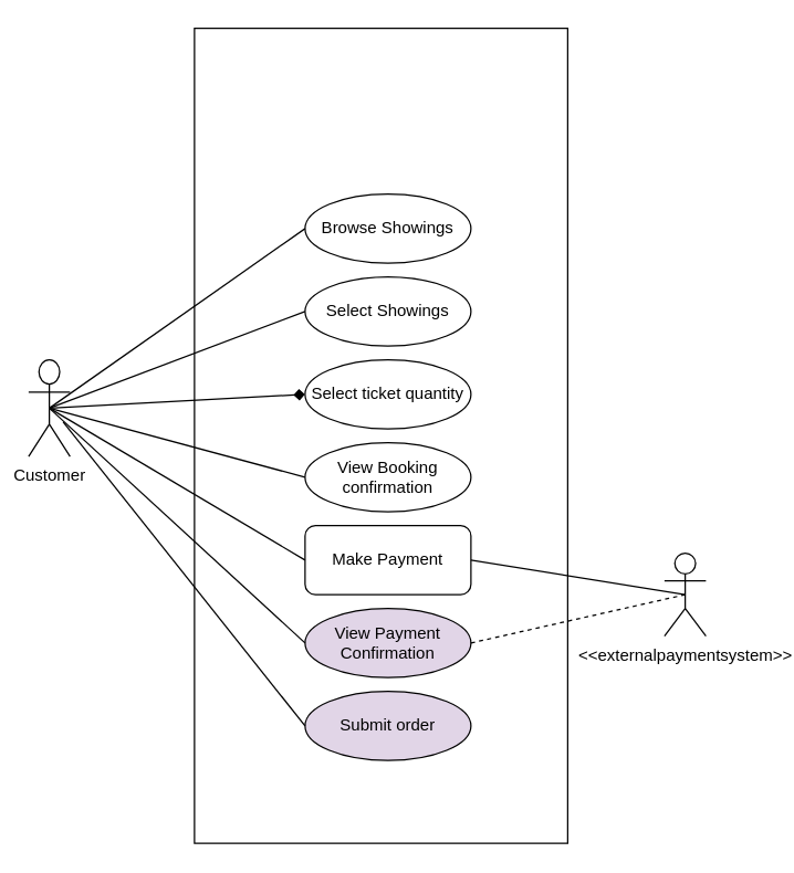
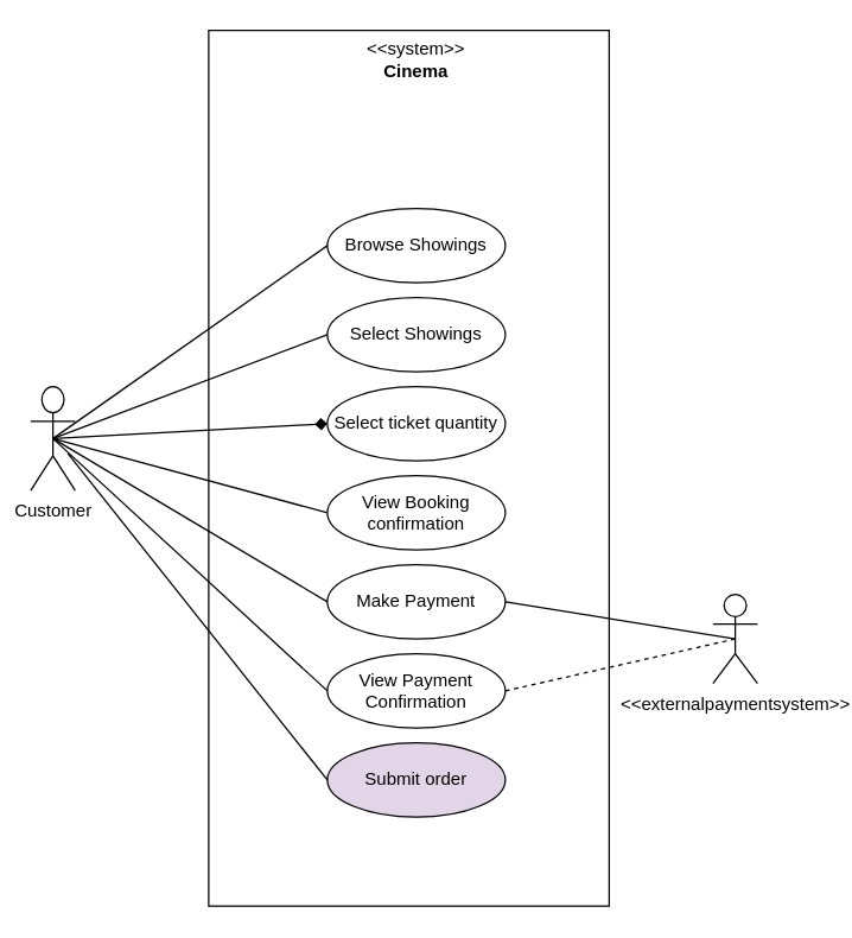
+ <mxCell id="21" value="&amp;lt;&amp;lt;system&amp;gt;&amp;gt;&lt;br&gt;&lt;b&gt;Cinema&lt;/b&gt;&lt;br&gt;" style="text;html=1;strokeColor=none;fillColor=none;align=center;verticalAlign=middle;whiteSpace=wrap;rounded=0;" vertex="1" parent="1"><mxGeometry x="185" y="30" width="190" height="20" as="geometry" /></mxCell>
- <mxCell id="7" value="Make Payment" style="whiteSpace=wrap;html=1;rounded=1;" vertex="1" parent="1"><mxGeometry x="220" y="380" width="120" height="50" as="geometry" /></mxCell>
+ <mxCell id="7" value="Make Payment" style="ellipse;whiteSpace=wrap;html=1;" vertex="1" parent="1"><mxGeometry x="220" y="380" width="120" height="50" as="geometry" /></mxCell>
- <mxCell id="8" value="View Payment Confirmation&lt;br&gt;" style="ellipse;whiteSpace=wrap;html=1;fillColor=#e1d5e7;" vertex="1" parent="1"><mxGeometry x="220" y="440" width="120" height="50" as="geometry" /></mxCell>
+ <mxCell id="8" value="View Payment Confirmation&lt;br&gt;" style="ellipse;whiteSpace=wrap;html=1;" vertex="1" parent="1"><mxGeometry x="220" y="440" width="120" height="50" as="geometry" /></mxCell>
